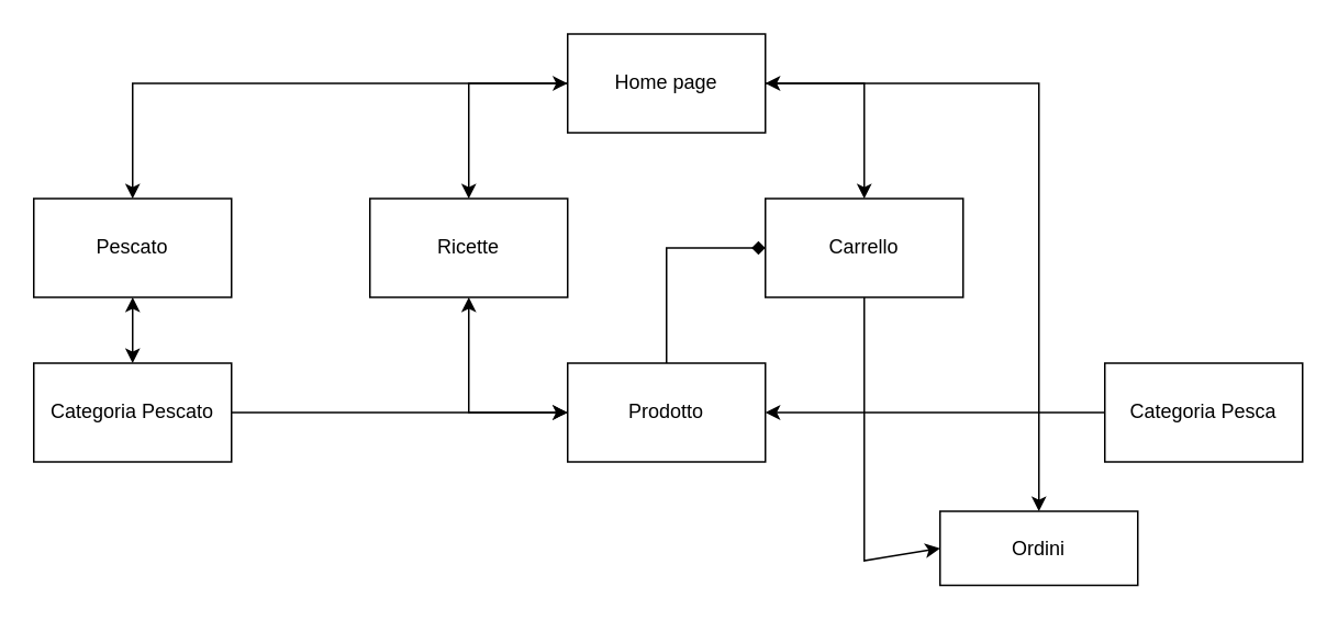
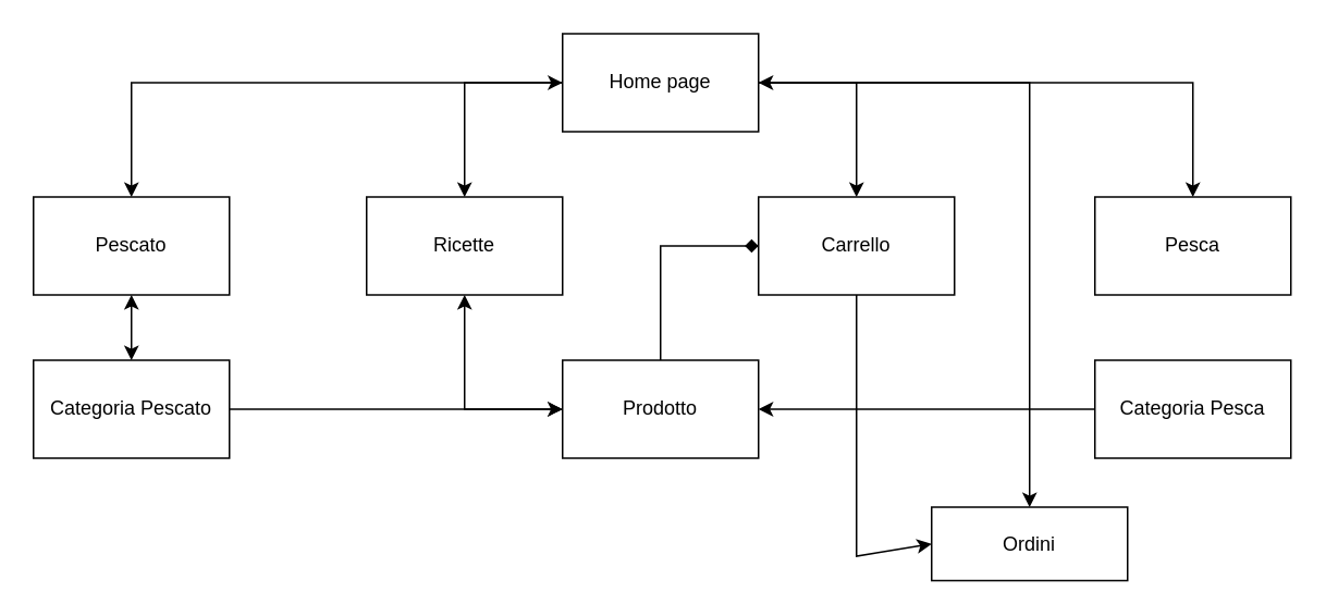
+ <mxCell id="7" value="" style="endArrow=classic;html=1;rounded=0;exitX=1;exitY=0.5;exitDx=0;exitDy=0;entryX=0.5;entryY=0;entryDx=0;entryDy=0;" edge="1" parent="1" source="2" target="5"><mxGeometry width="50" height="50" relative="1" as="geometry"><mxPoint x="380" y="350" as="sourcePoint" /><mxPoint x="430" y="300" as="targetPoint" /><Array as="points"><mxPoint x="730" y="50" /></Array></mxGeometry></mxCell>
+ <mxCell id="5" value="Pesca" style="rounded=0;whiteSpace=wrap;html=1;" vertex="1" parent="1"><mxGeometry x="670" y="120" width="120" height="60" as="geometry" /></mxCell>
